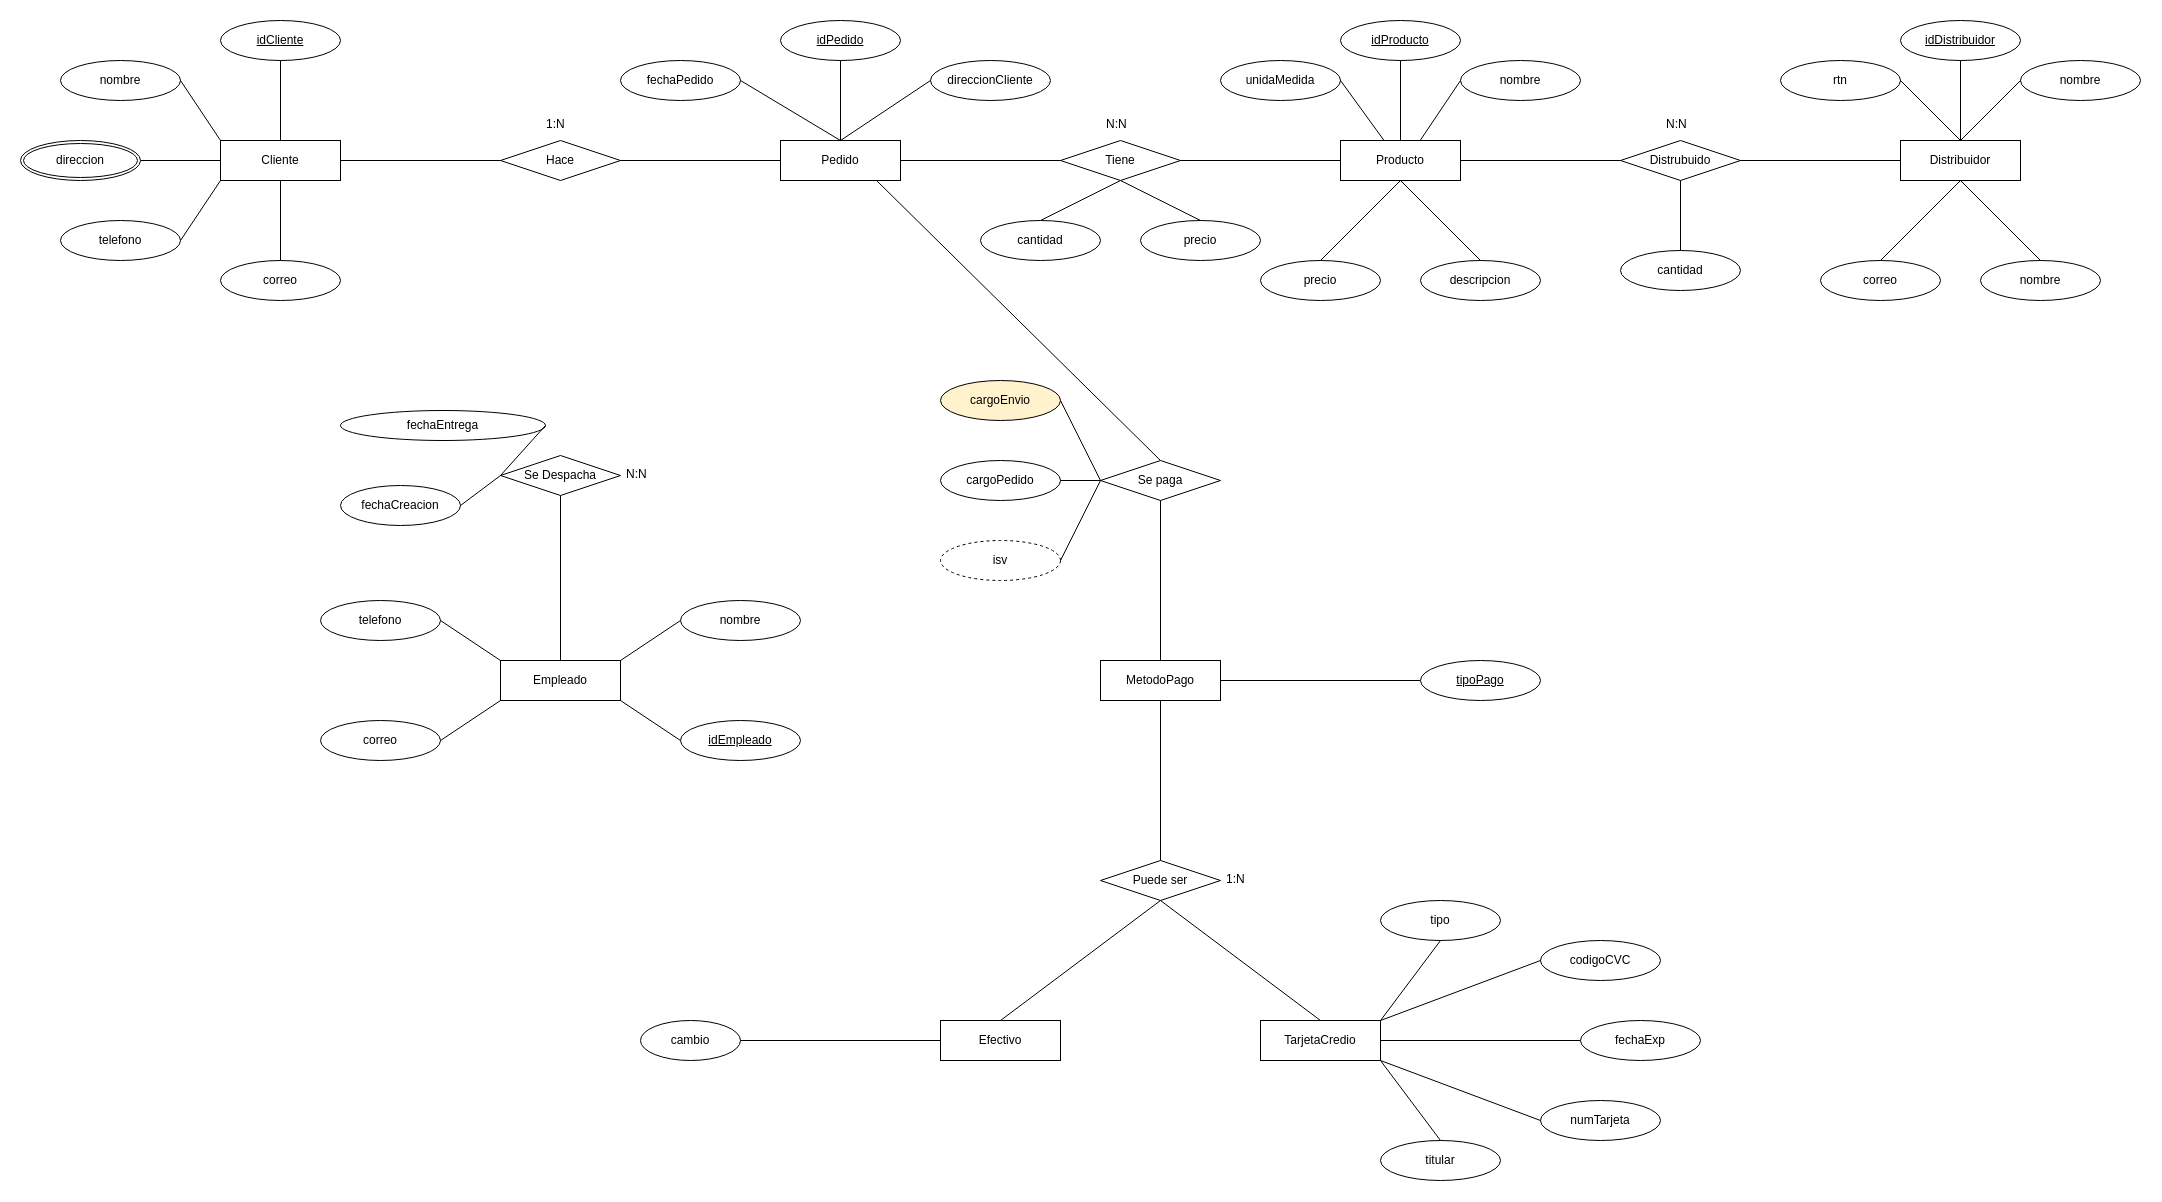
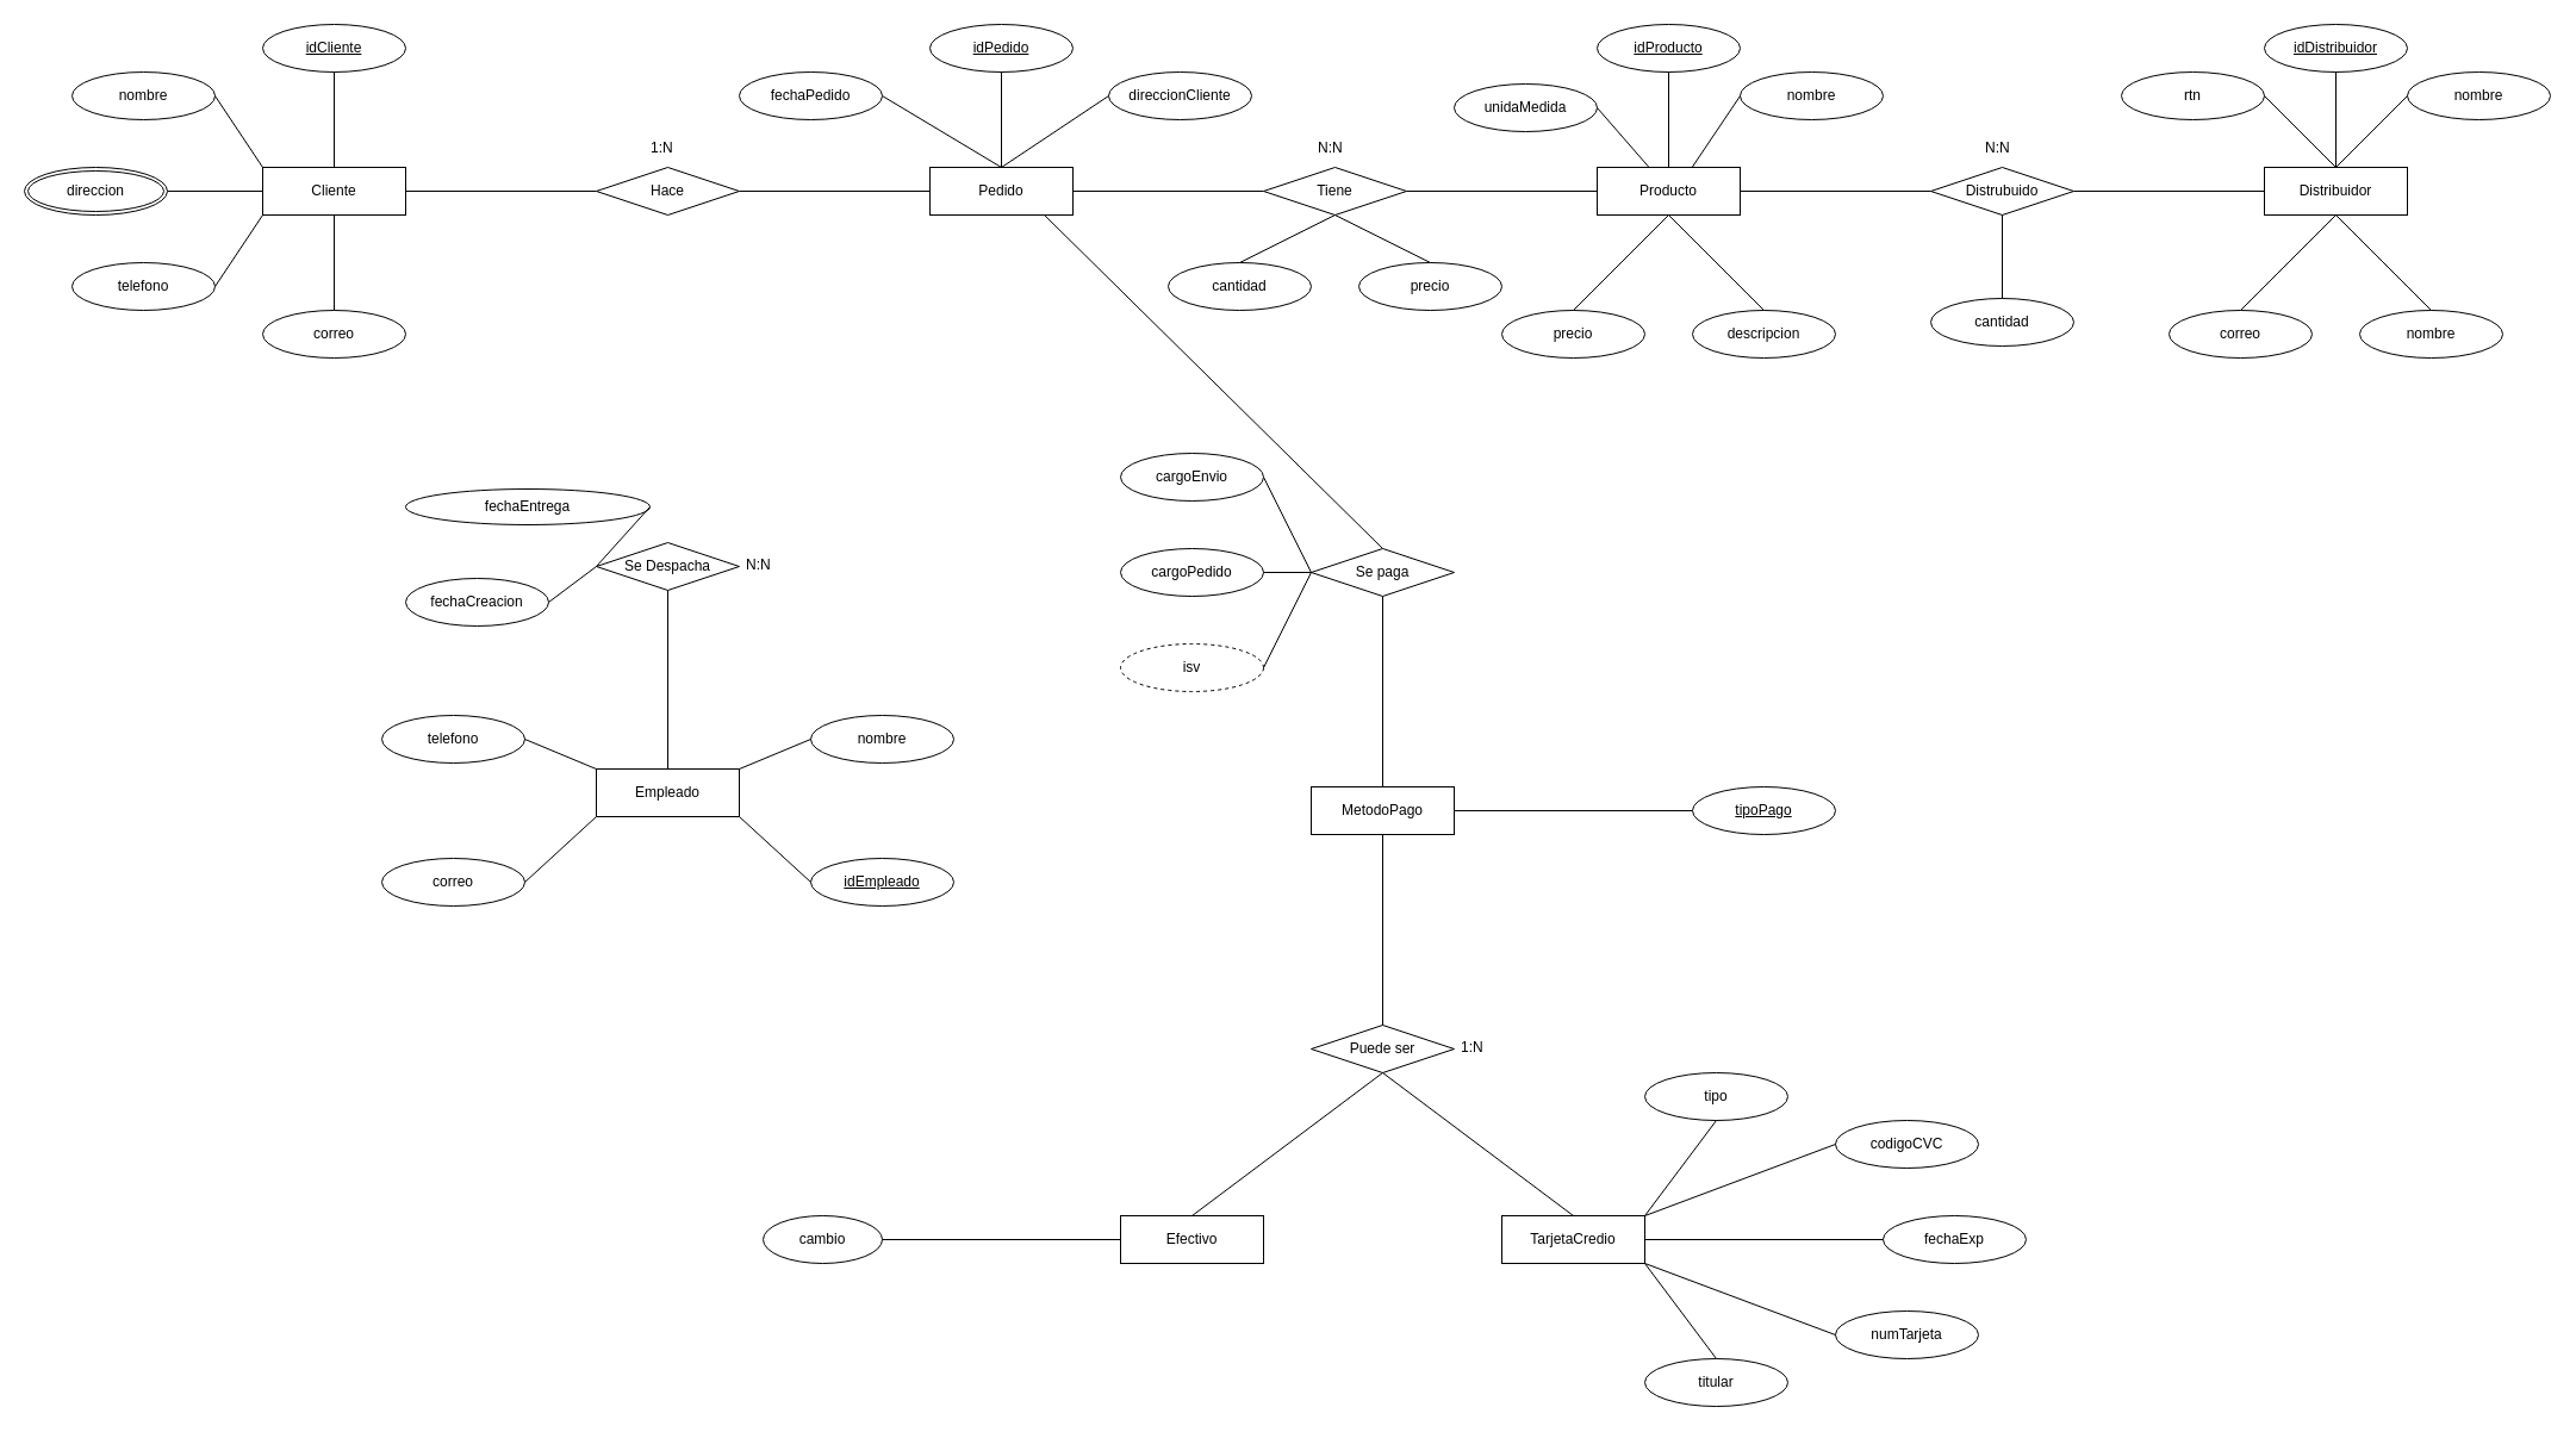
- <mxCell id="33" value="unidaMedida" style="ellipse;whiteSpace=wrap;html=1;align=center;" parent="1" vertex="1"><mxGeometry x="1220" y="60" width="120" height="40" as="geometry" /></mxCell>
+ <mxCell id="33" value="unidaMedida" style="ellipse;whiteSpace=wrap;html=1;align=center;" parent="1" vertex="1"><mxGeometry x="1220" y="70" width="120" height="40" as="geometry" /></mxCell>
- <mxCell id="79" value="cargoEnvio" style="ellipse;whiteSpace=wrap;html=1;align=center;fillColor=#fff2cc;" parent="1" vertex="1"><mxGeometry x="940" y="380" width="120" height="40" as="geometry" /></mxCell>
+ <mxCell id="79" value="cargoEnvio" style="ellipse;whiteSpace=wrap;html=1;align=center;" parent="1" vertex="1"><mxGeometry x="940" y="380" width="120" height="40" as="geometry" /></mxCell>
- <mxCell id="60" value="Empleado" style="whiteSpace=wrap;html=1;align=center;" parent="1" vertex="1"><mxGeometry x="500" y="660" width="120" height="40" as="geometry" /></mxCell>
+ <mxCell id="60" value="Empleado" style="whiteSpace=wrap;html=1;align=center;" parent="1" vertex="1"><mxGeometry x="500" y="645" width="120" height="40" as="geometry" /></mxCell>
